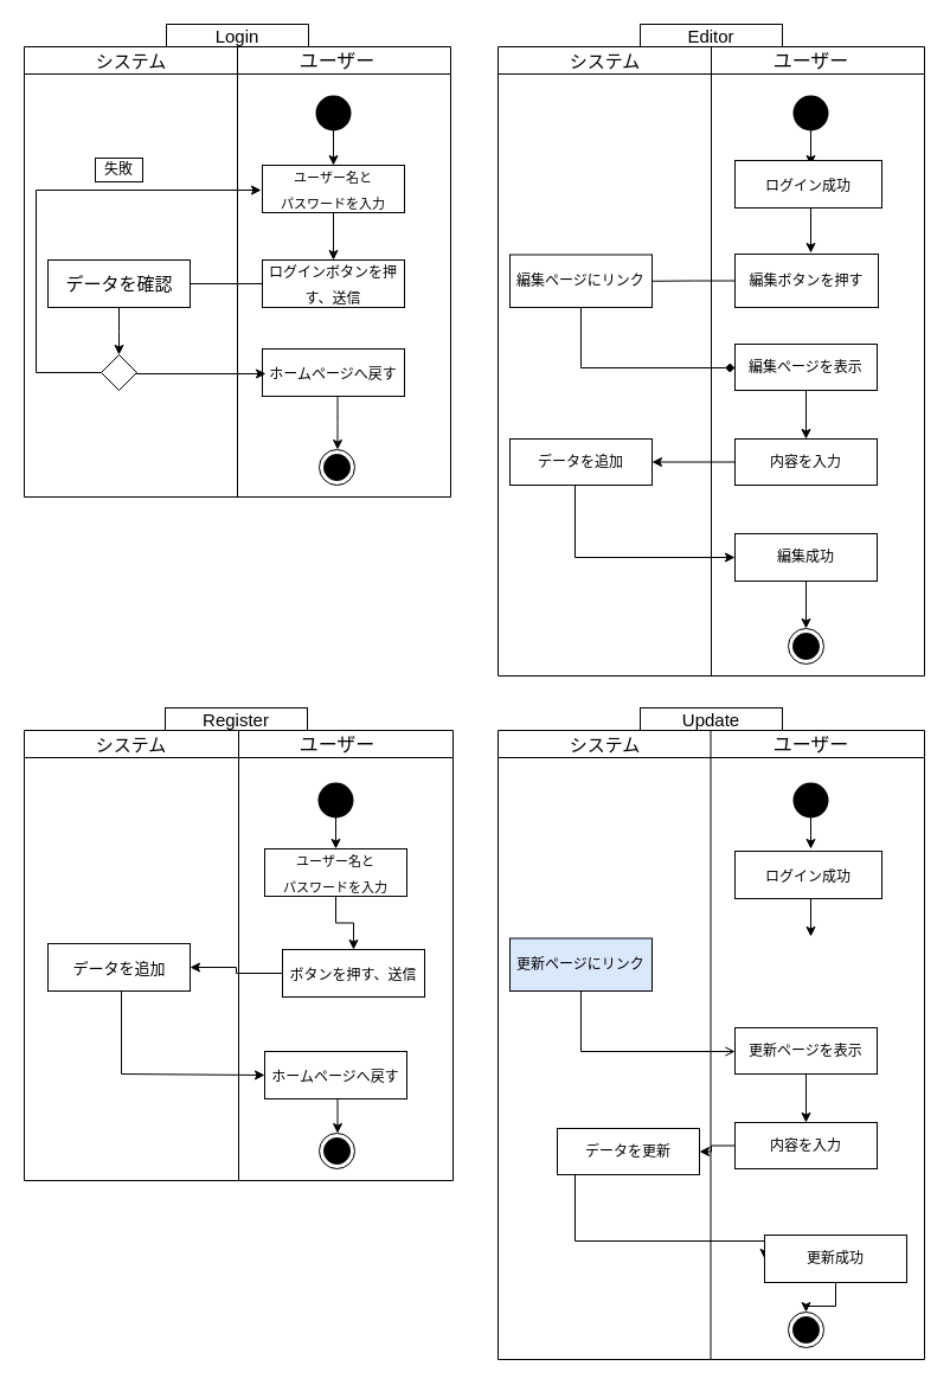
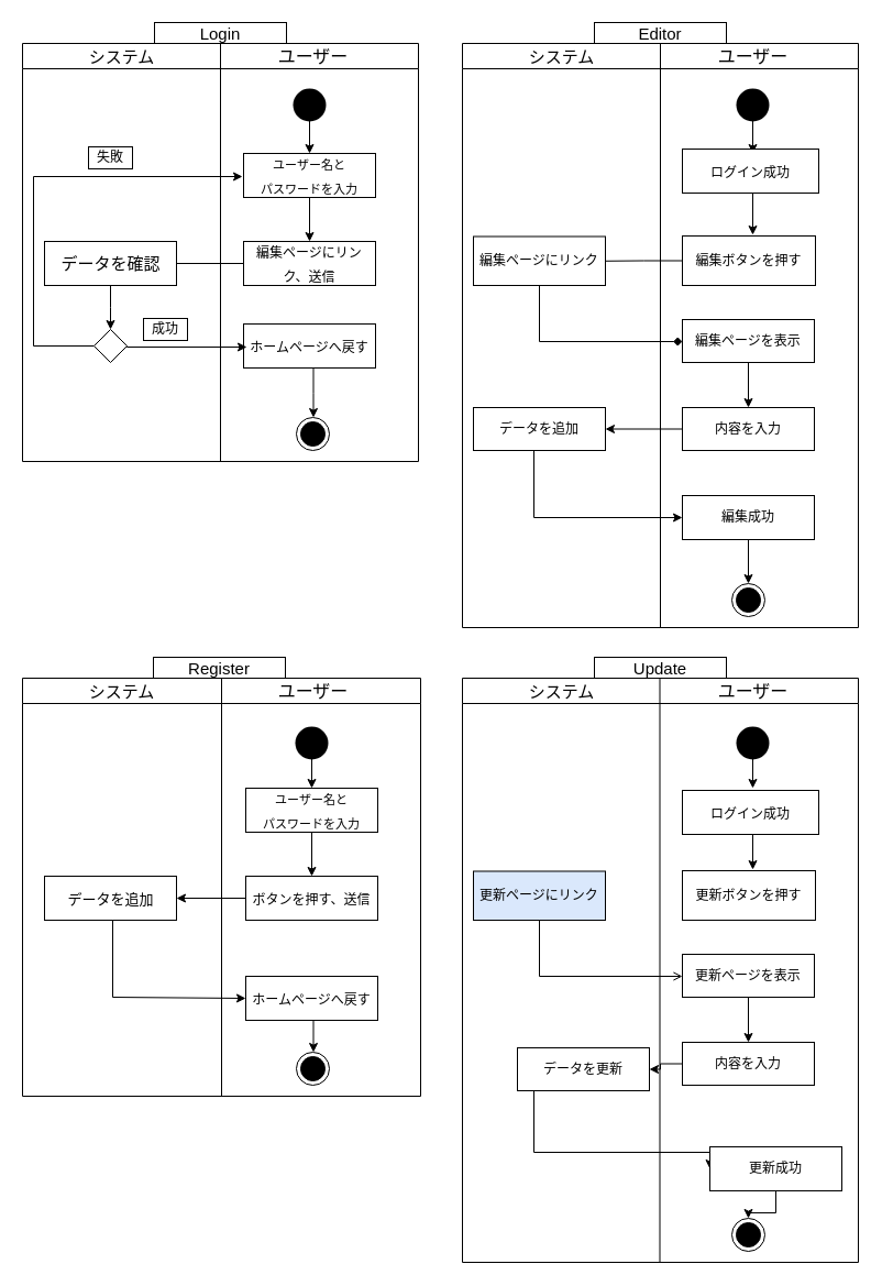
- <mxCell id="12" value="&lt;p&gt;&lt;font style=&quot;font-size: 12px;&quot;&gt;ログインボタンを押す、送信&lt;/font&gt;&lt;/p&gt;" style="whiteSpace=wrap;html=1;fontSize=18;" parent="2" vertex="1"><mxGeometry x="201" y="180" width="120" height="40" as="geometry" /></mxCell>
+ <mxCell id="12" value="&lt;p&gt;&lt;font style=&quot;font-size: 12px;&quot;&gt;編集ページにリンク、送信&lt;/font&gt;&lt;/p&gt;" style="whiteSpace=wrap;html=1;fontSize=18;" parent="2" vertex="1"><mxGeometry x="201" y="180" width="120" height="40" as="geometry" /></mxCell>
+ <mxCell id="17" value="成功" style="rounded=0;whiteSpace=wrap;html=1;fontFamily=Helvetica;fontSize=12;" parent="2" vertex="1"><mxGeometry x="110" y="250" width="40" height="20" as="geometry" /></mxCell>
+ <mxCell id="65" value="更新ボタンを押す" style="whiteSpace=wrap;html=1;fontSize=12;align=center;" parent="59" vertex="1"><mxGeometry x="200" y="175" width="121" height="45" as="geometry" /></mxCell>
- <mxCell id="32" value="&lt;p&gt;&lt;font style=&quot;font-size: 12px;&quot;&gt;ボタンを押す、送信&lt;/font&gt;&lt;/p&gt;" style="whiteSpace=wrap;html=1;fontSize=18;" parent="22" vertex="1"><mxGeometry x="218" y="185" width="120" height="40" as="geometry" /></mxCell>
+ <mxCell id="32" value="&lt;p&gt;&lt;font style=&quot;font-size: 12px;&quot;&gt;ボタンを押す、送信&lt;/font&gt;&lt;/p&gt;" style="whiteSpace=wrap;html=1;fontSize=18;" parent="22" vertex="1"><mxGeometry x="203" y="180" width="120" height="40" as="geometry" /></mxCell>
